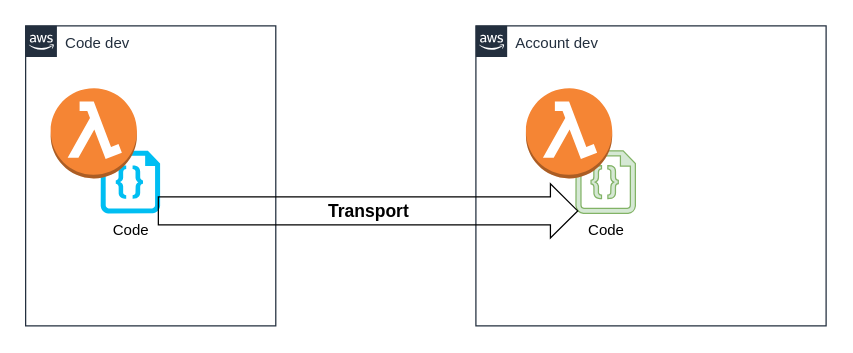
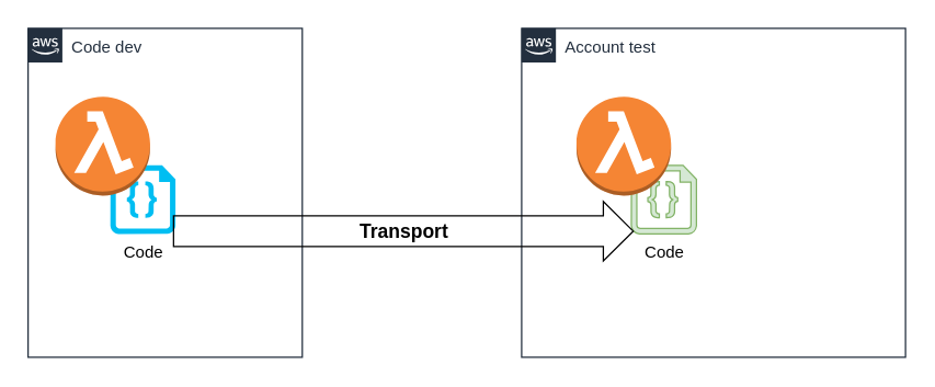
- <mxCell id="5" value="Account dev" style="points=[[0,0],[0.25,0],[0.5,0],[0.75,0],[1,0],[1,0.25],[1,0.5],[1,0.75],[1,1],[0.75,1],[0.5,1],[0.25,1],[0,1],[0,0.75],[0,0.5],[0,0.25]];outlineConnect=0;gradientColor=none;html=1;whiteSpace=wrap;fontSize=12;fontStyle=0;container=1;pointerEvents=0;collapsible=0;recursiveResize=0;shape=mxgraph.aws4.group;grIcon=mxgraph.aws4.group_aws_cloud_alt;strokeColor=#232F3E;fillColor=none;verticalAlign=top;align=left;spacingLeft=30;fontColor=#232F3E;dashed=0;" parent="1" vertex="1"><mxGeometry x="380" y="20" width="280" height="240" as="geometry" /></mxCell>
+ <mxCell id="5" value="Account test" style="points=[[0,0],[0.25,0],[0.5,0],[0.75,0],[1,0],[1,0.25],[1,0.5],[1,0.75],[1,1],[0.75,1],[0.5,1],[0.25,1],[0,1],[0,0.75],[0,0.5],[0,0.25]];outlineConnect=0;gradientColor=none;html=1;whiteSpace=wrap;fontSize=12;fontStyle=0;container=1;pointerEvents=0;collapsible=0;recursiveResize=0;shape=mxgraph.aws4.group;grIcon=mxgraph.aws4.group_aws_cloud_alt;strokeColor=#232F3E;fillColor=none;verticalAlign=top;align=left;spacingLeft=30;fontColor=#232F3E;dashed=0;" parent="1" vertex="1"><mxGeometry x="380" y="20" width="280" height="240" as="geometry" /></mxCell>
